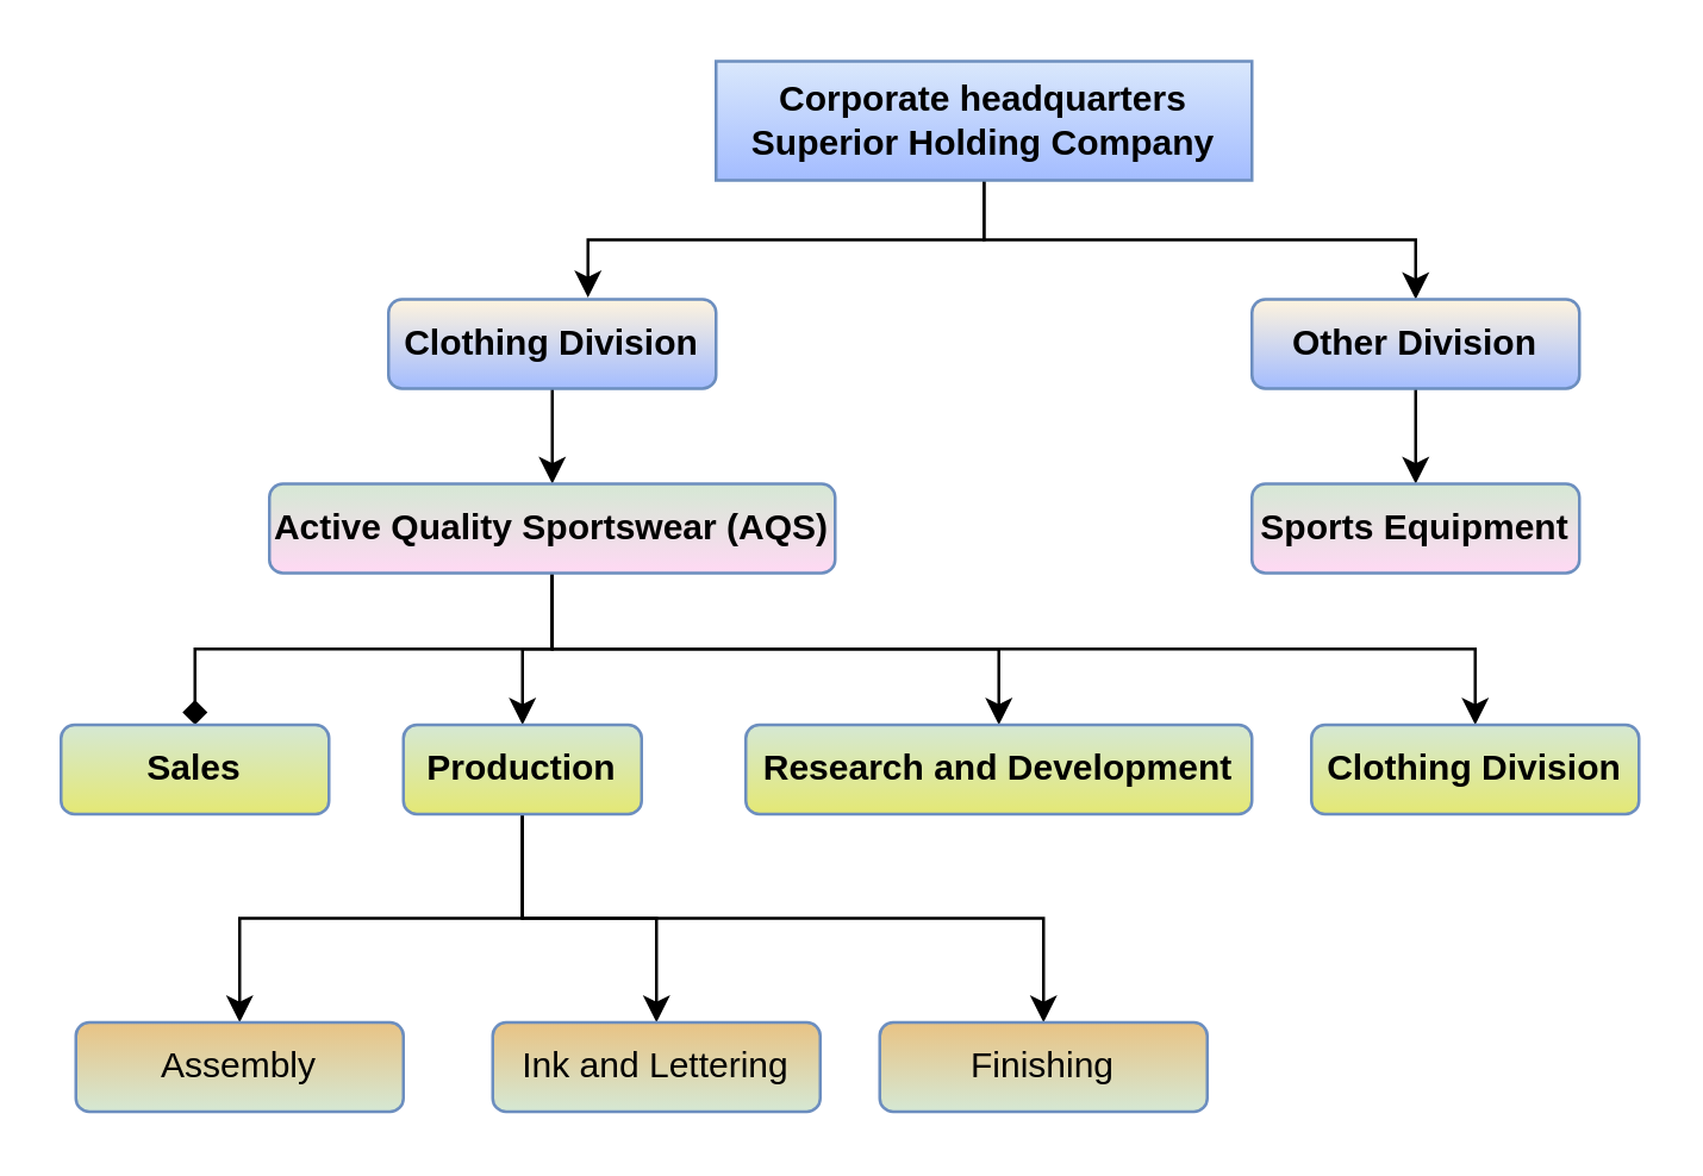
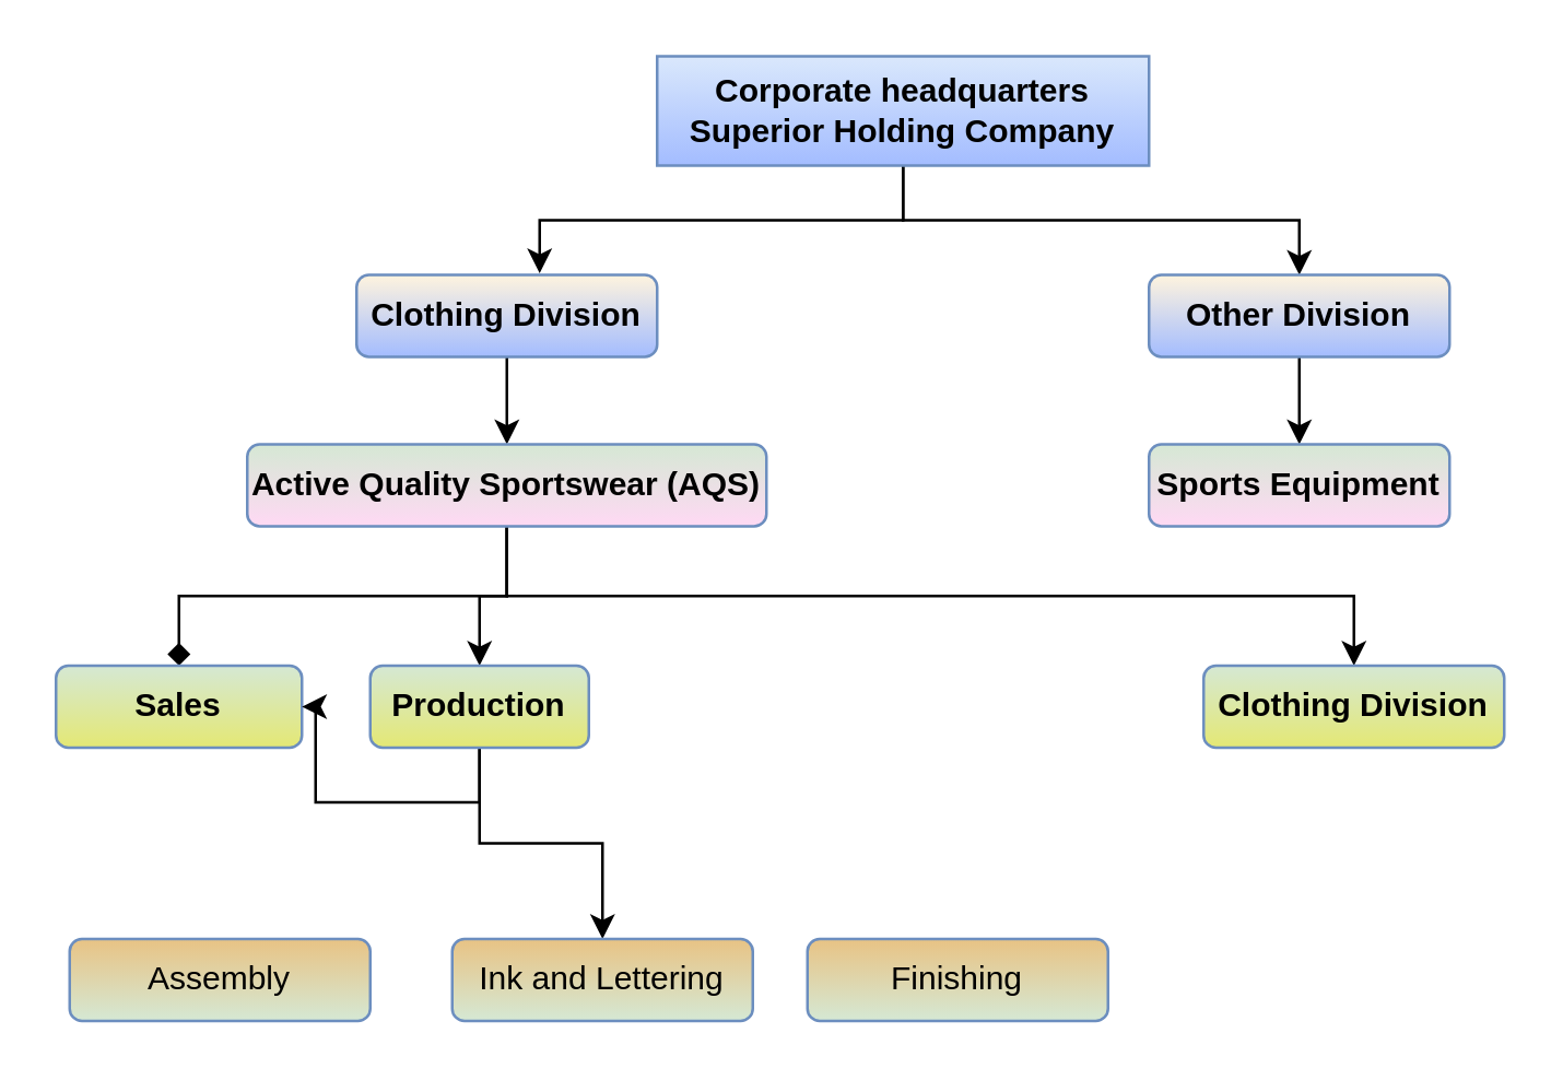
- <mxCell id="11" style="edgeStyle=orthogonalEdgeStyle;rounded=0;orthogonalLoop=1;jettySize=auto;html=1;exitX=0.5;exitY=1;exitDx=0;exitDy=0;fontStyle=1" edge="1" parent="1" source="13" target="20"><mxGeometry relative="1" as="geometry" /></mxCell>
- <mxCell id="20" value="Research and Development" style="rounded=1;whiteSpace=wrap;html=1;fillColor=#D5E8D4;strokeColor=#6c8ebf;shadow=0;gradientColor=#E4E874;gradientDirection=south;fontStyle=1" vertex="1" parent="1"><mxGeometry x="250" y="243" width="170" height="30" as="geometry" /></mxCell>
- <mxCell id="16" style="edgeStyle=orthogonalEdgeStyle;rounded=0;orthogonalLoop=1;jettySize=auto;html=1;exitX=0.5;exitY=1;exitDx=0;exitDy=0;entryX=0.5;entryY=0;entryDx=0;entryDy=0;fontStyle=1" edge="1" parent="1" source="19" target="22"><mxGeometry relative="1" as="geometry" /></mxCell>
- <mxCell id="18" style="edgeStyle=orthogonalEdgeStyle;rounded=0;orthogonalLoop=1;jettySize=auto;html=1;exitX=0.5;exitY=1;exitDx=0;exitDy=0;entryX=0.5;entryY=0;entryDx=0;entryDy=0;fontStyle=1" edge="1" parent="1" source="19" target="24"><mxGeometry relative="1" as="geometry" /></mxCell>
+ <mxCell id="18" style="edgeStyle=orthogonalEdgeStyle;rounded=0;orthogonalLoop=1;jettySize=auto;html=1;exitX=0.5;exitY=1;exitDx=0;exitDy=0;fontStyle=1;" edge="1" parent="1" source="19" target="15"><mxGeometry relative="1" as="geometry" /></mxCell>
